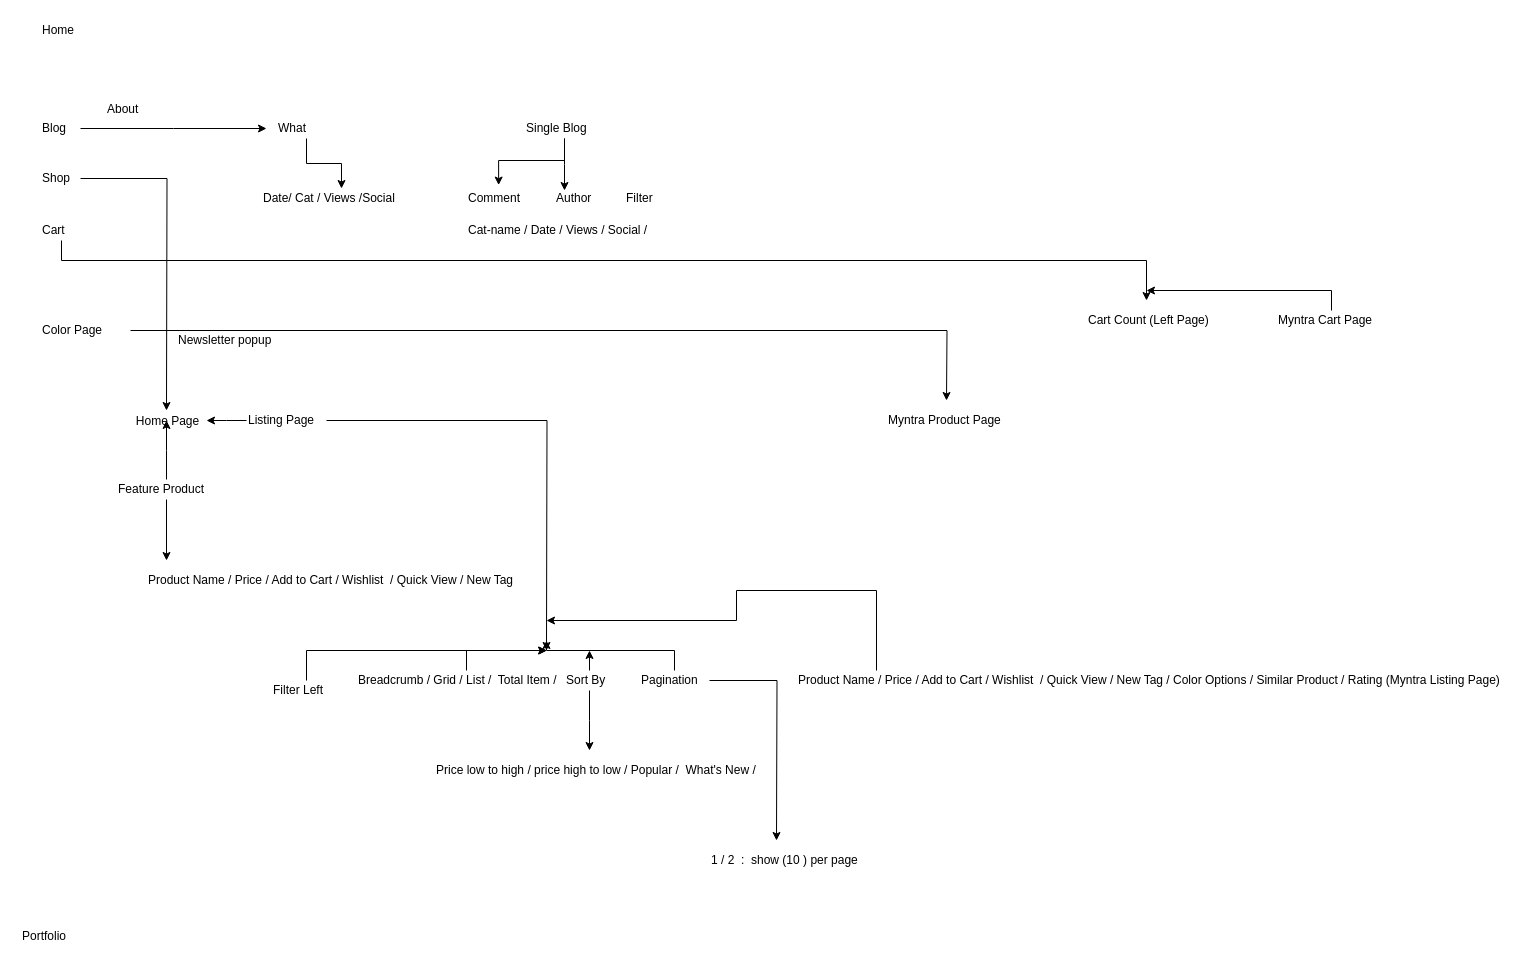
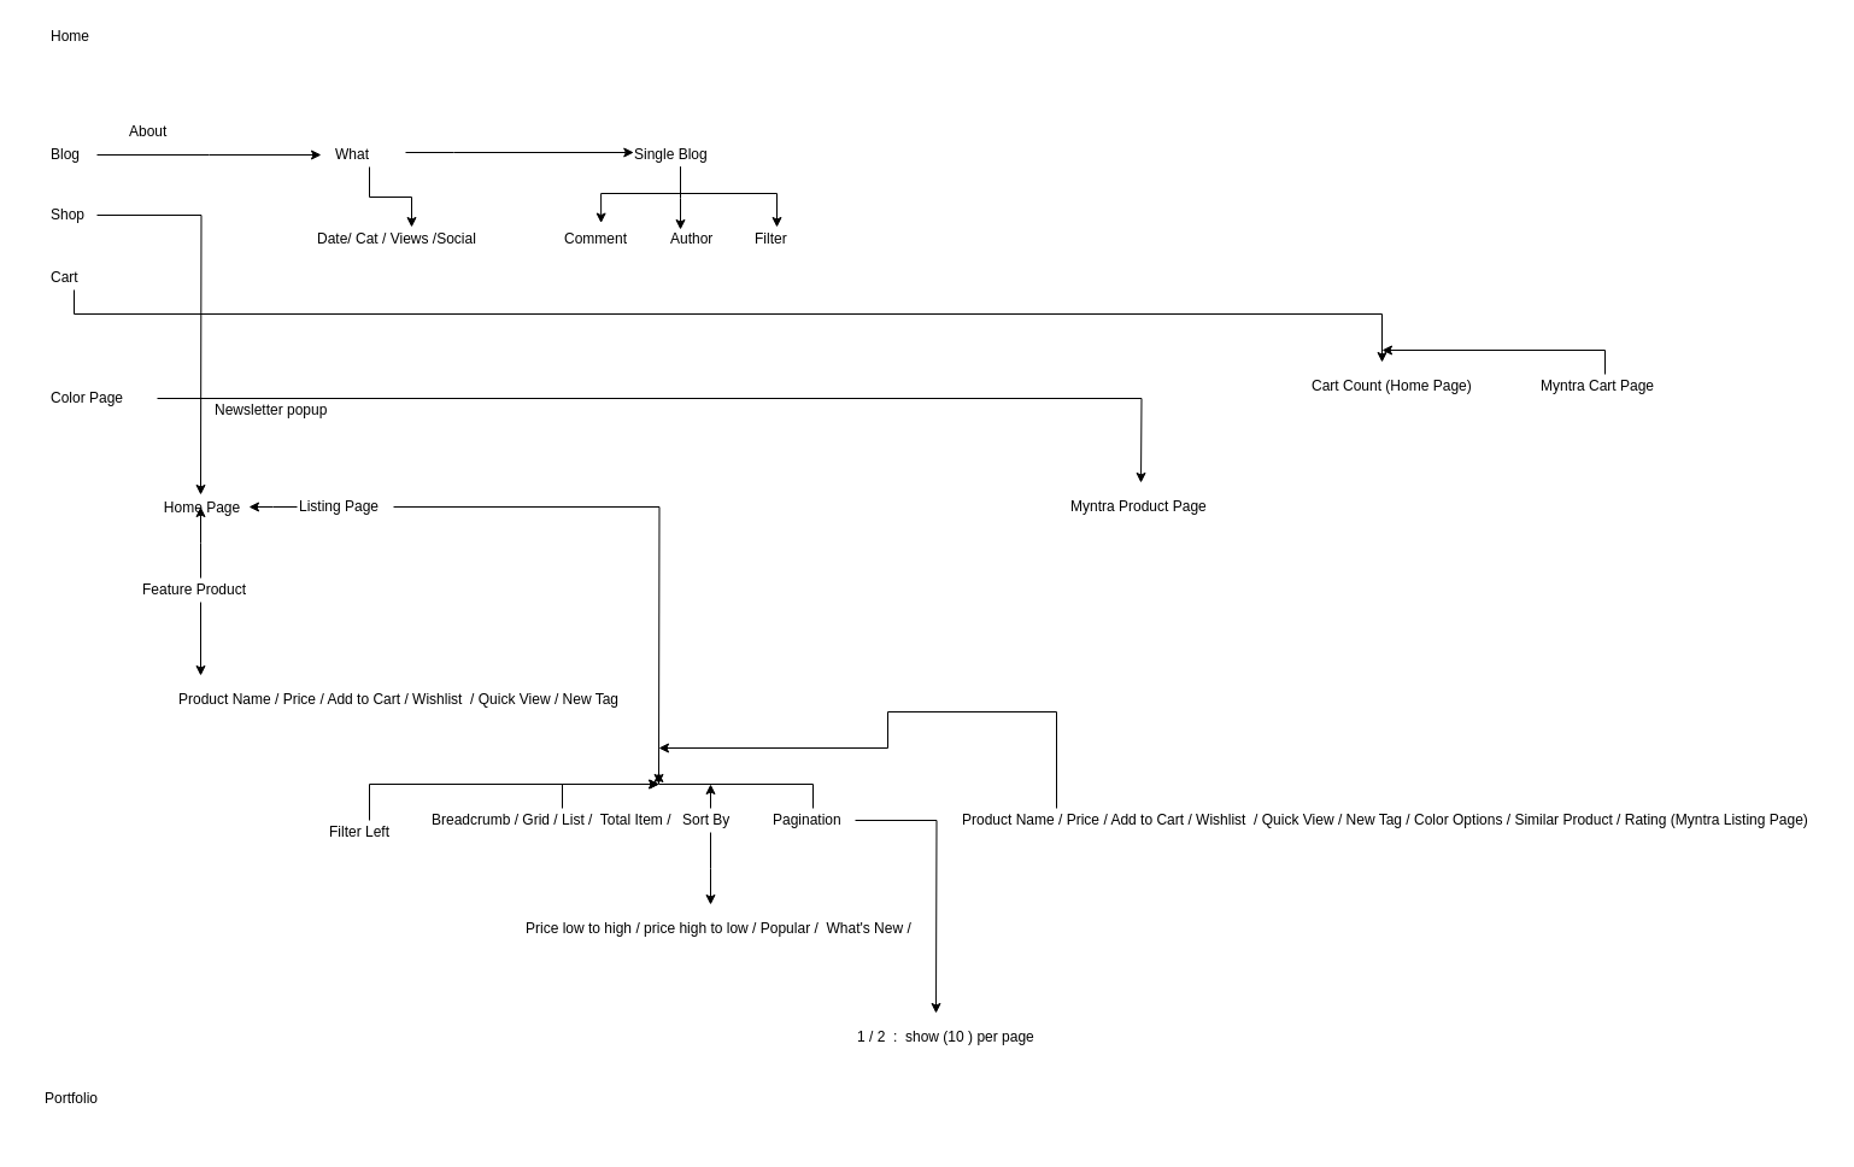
+ <mxCell id="9" style="edgeStyle=orthogonalEdgeStyle;rounded=0;orthogonalLoop=1;jettySize=auto;html=1;entryX=0.016;entryY=0.4;entryDx=0;entryDy=0;entryPerimeter=0;" parent="1" source="11" target="15" edge="1"><mxGeometry relative="1" as="geometry"><mxPoint x="396" y="128" as="targetPoint" /><Array as="points"><mxPoint x="376" y="126" /><mxPoint x="376" y="126" /></Array></mxGeometry></mxCell>
+ <mxCell id="13" style="edgeStyle=orthogonalEdgeStyle;rounded=0;orthogonalLoop=1;jettySize=auto;html=1;" parent="1" source="15" target="18" edge="1"><mxGeometry relative="1" as="geometry"><Array as="points"><mxPoint x="564" y="160" /><mxPoint x="644" y="160" /></Array></mxGeometry></mxCell>
- <mxCell id="20" value="Cat-name / Date / Views / Social /&amp;nbsp;" style="text;html=1;resizable=0;points=[];autosize=1;align=left;verticalAlign=top;spacingTop=-4;" parent="1" vertex="1"><mxGeometry x="466" y="220" width="200" height="20" as="geometry" /></mxCell>
- <mxCell id="46" value="Cart Count (Left Page)" style="text;html=1;resizable=0;points=[];autosize=1;align=left;verticalAlign=top;spacingTop=-4;" parent="1" vertex="1"><mxGeometry x="1086" y="310" width="150" height="20" as="geometry" /></mxCell>
+ <mxCell id="46" value="Cart Count (Home Page)" style="text;html=1;resizable=0;points=[];autosize=1;align=left;verticalAlign=top;spacingTop=-4;" parent="1" vertex="1"><mxGeometry x="1086" y="310" width="150" height="20" as="geometry" /></mxCell>
- <mxCell id="52" value="Portfolio&lt;br&gt;" style="text;html=1;resizable=0;points=[];autosize=1;align=left;verticalAlign=top;spacingTop=-4;" vertex="1" parent="1"><mxGeometry x="20" y="926" width="60" height="20" as="geometry" /></mxCell>
+ <mxCell id="52" value="Portfolio&lt;br&gt;" style="text;html=1;resizable=0;points=[];autosize=1;align=left;verticalAlign=top;spacingTop=-4;" vertex="1" parent="1"><mxGeometry x="35" y="901" width="60" height="20" as="geometry" /></mxCell>
